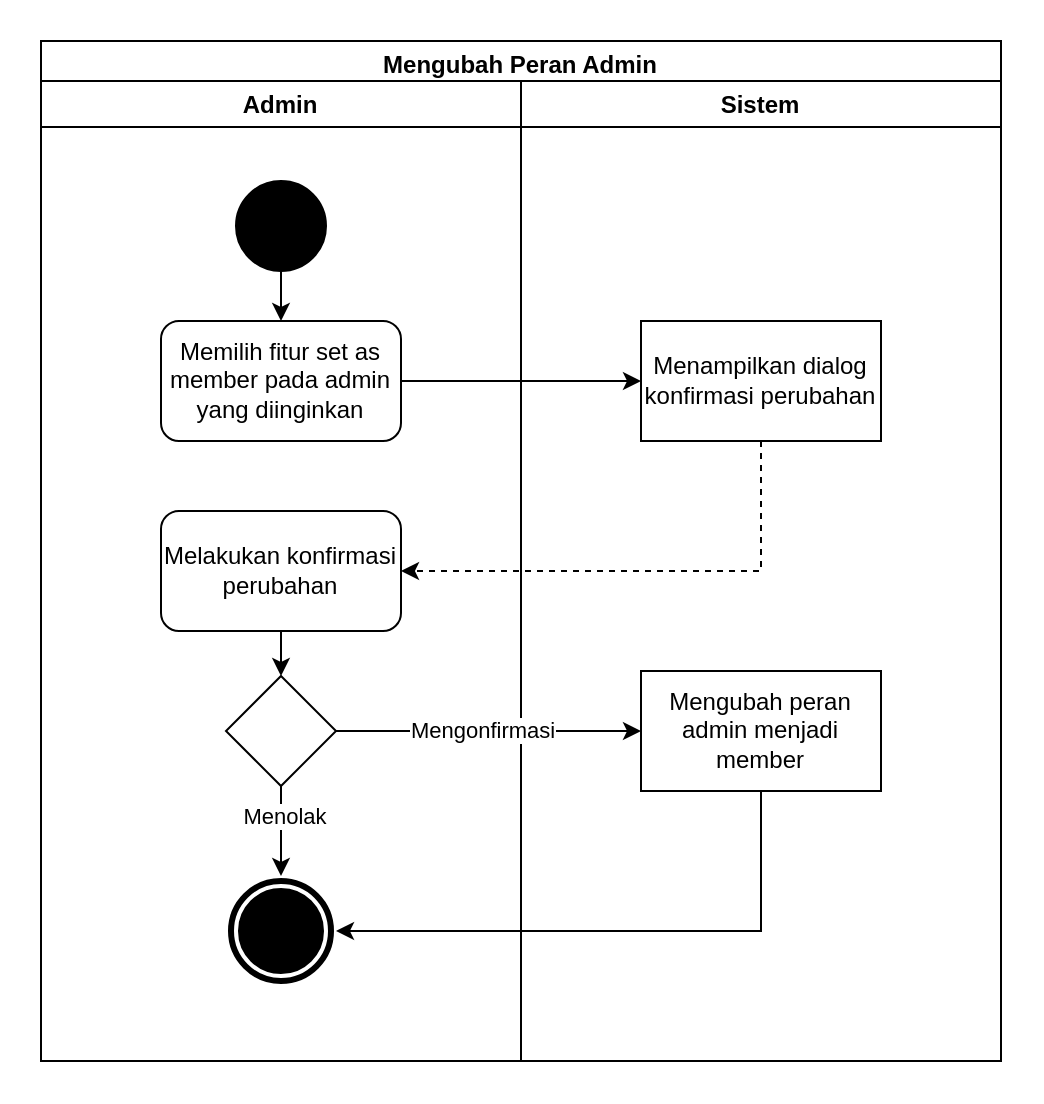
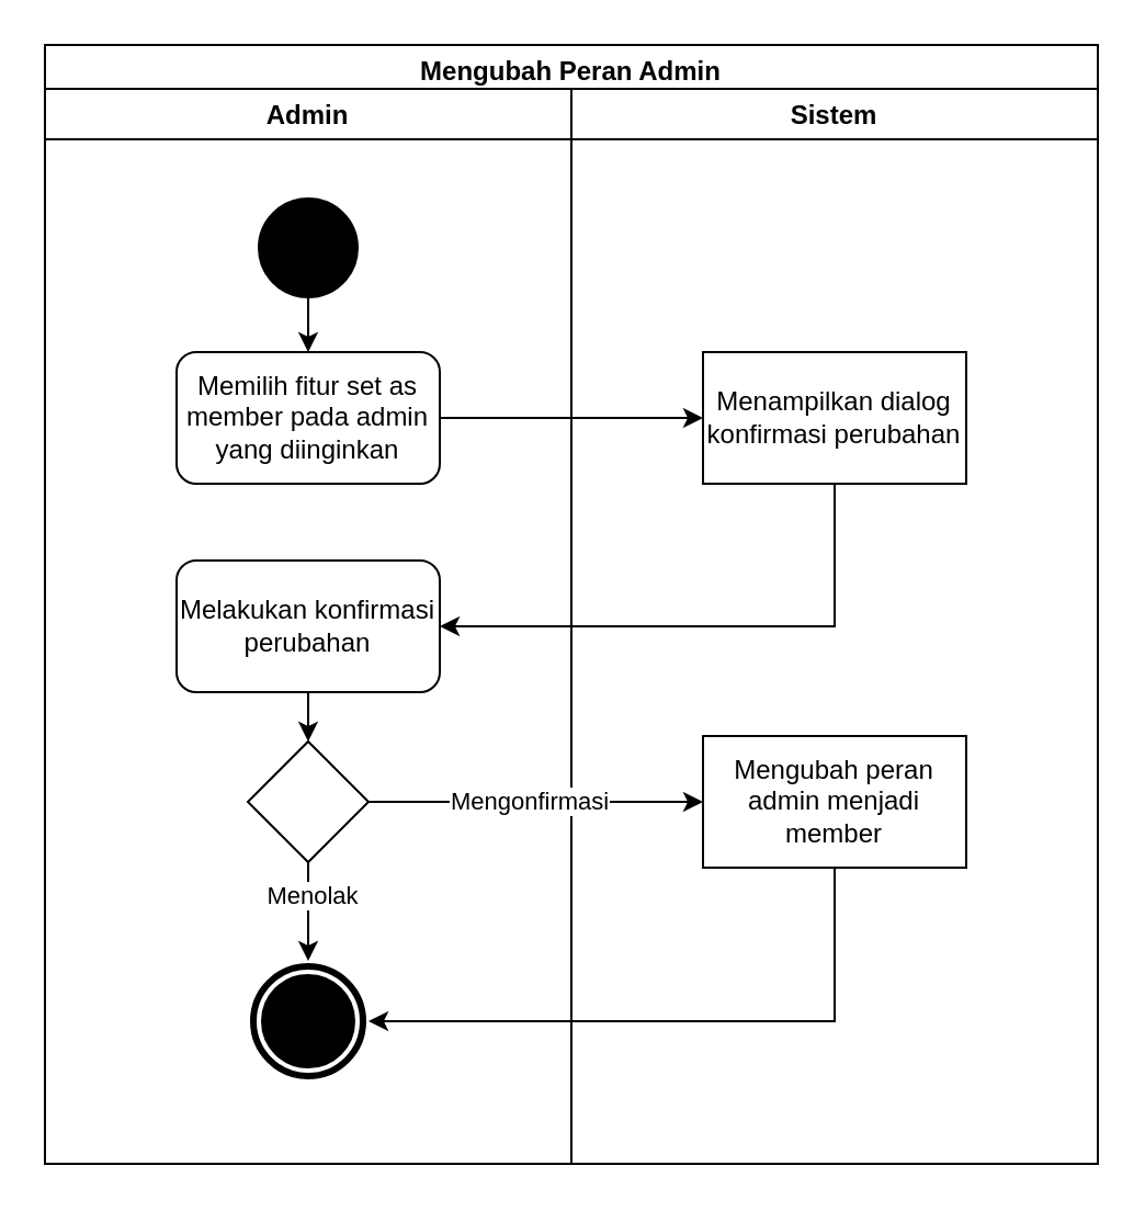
- <mxCell id="19" style="edgeStyle=orthogonalEdgeStyle;rounded=0;orthogonalLoop=1;jettySize=auto;html=1;entryX=1;entryY=0.5;entryDx=0;entryDy=0;dashed=1;" parent="2" source="9" target="7" edge="1"><mxGeometry relative="1" as="geometry"><Array as="points"><mxPoint x="360" y="265" /></Array></mxGeometry></mxCell>
+ <mxCell id="19" style="edgeStyle=orthogonalEdgeStyle;rounded=0;orthogonalLoop=1;jettySize=auto;html=1;entryX=1;entryY=0.5;entryDx=0;entryDy=0;" parent="2" source="9" target="7" edge="1"><mxGeometry relative="1" as="geometry"><Array as="points"><mxPoint x="360" y="265" /></Array></mxGeometry></mxCell>
